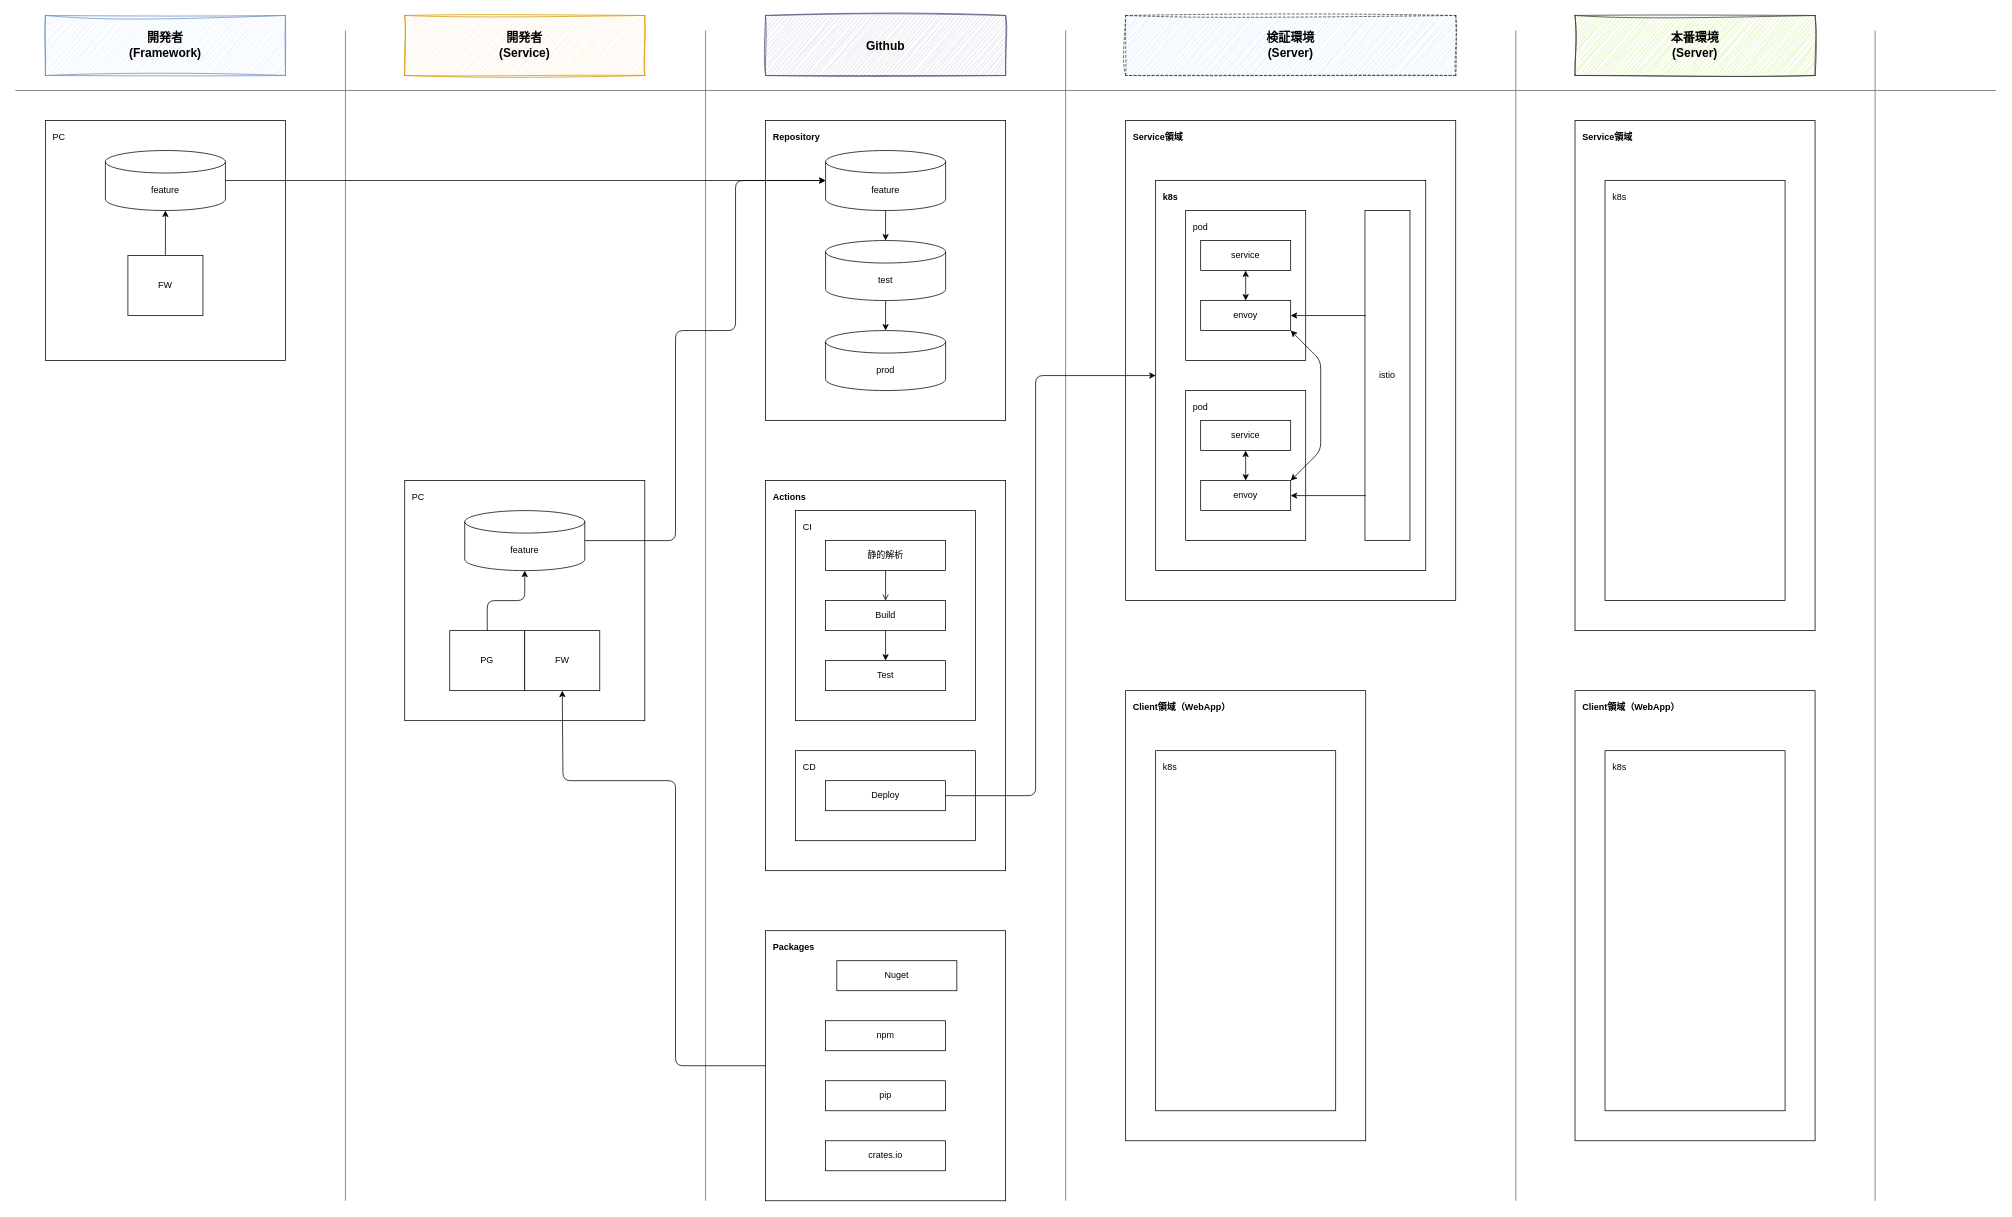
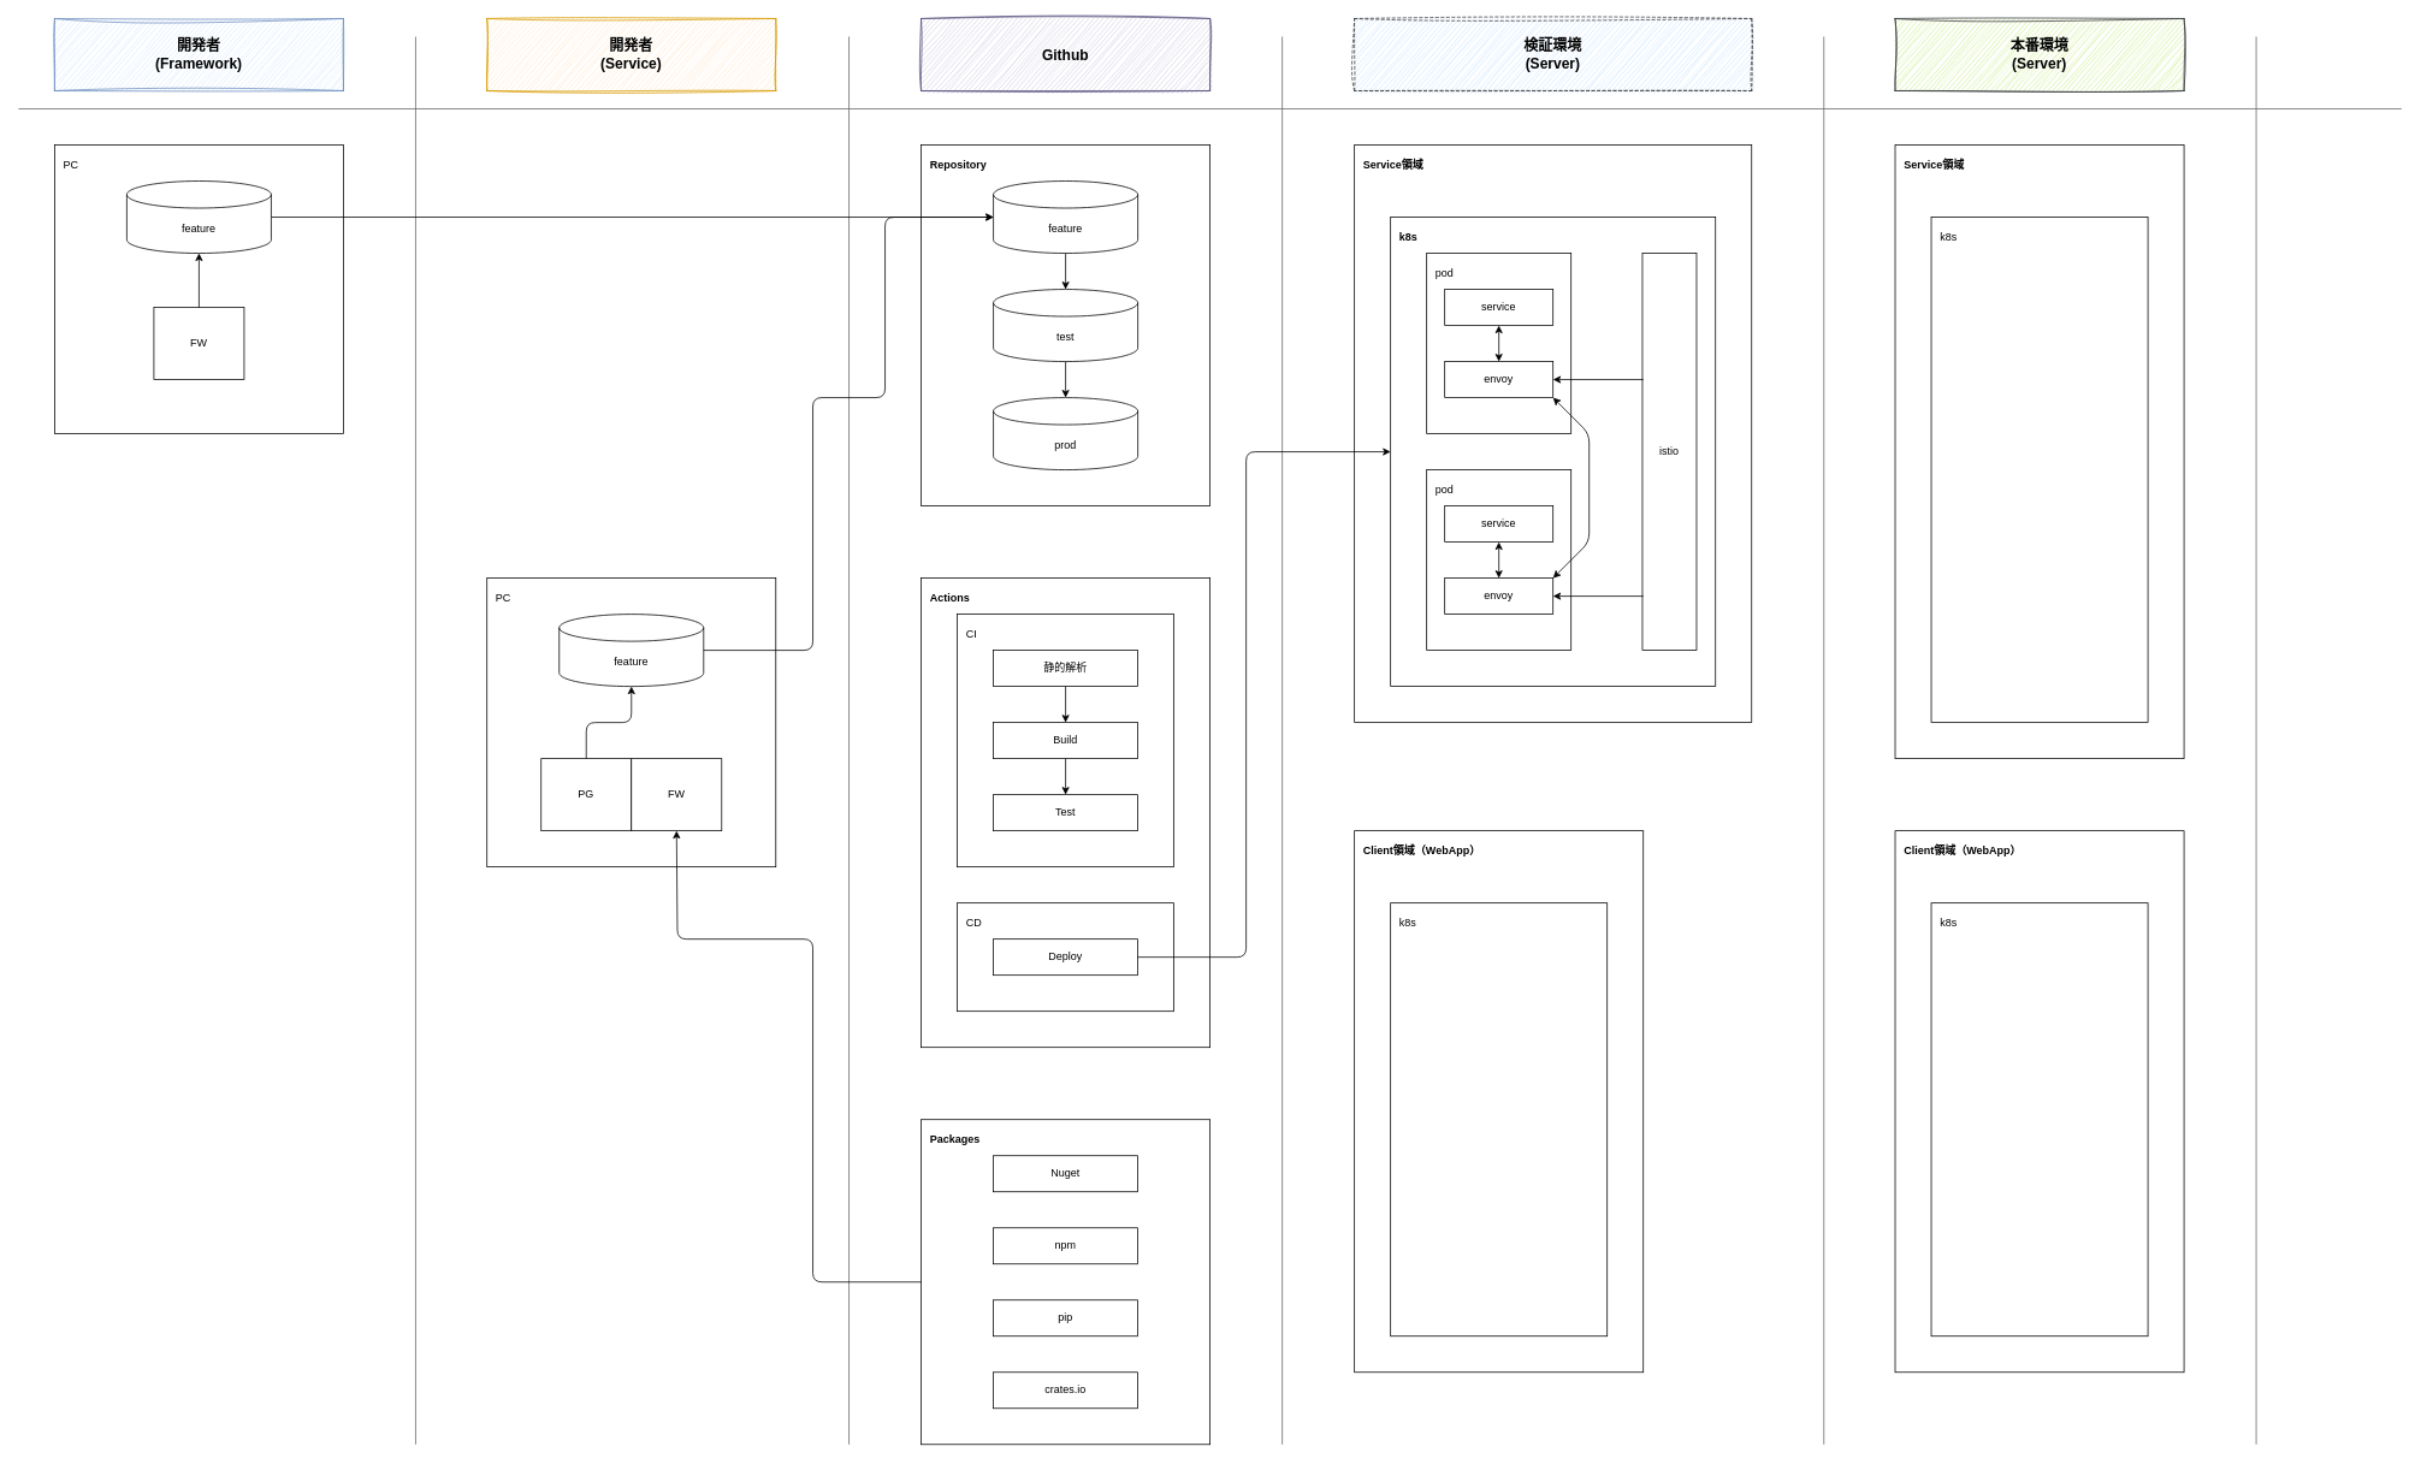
- <mxCell id="21" value="" style="endArrow=open;html=1;exitX=0.5;exitY=1;exitDx=0;exitDy=0;entryX=0.5;entryY=0;entryDx=0;entryDy=0;" parent="1" source="15" target="16" edge="1"><mxGeometry width="50" height="50" relative="1" as="geometry"><mxPoint x="1540" y="710" as="sourcePoint" /><mxPoint x="1590" y="660" as="targetPoint" /></mxGeometry></mxCell>
+ <mxCell id="21" value="" style="endArrow=classic;html=1;exitX=0.5;exitY=1;exitDx=0;exitDy=0;entryX=0.5;entryY=0;entryDx=0;entryDy=0;" parent="1" source="15" target="16" edge="1"><mxGeometry width="50" height="50" relative="1" as="geometry"><mxPoint x="1540" y="710" as="sourcePoint" /><mxPoint x="1590" y="660" as="targetPoint" /></mxGeometry></mxCell>
- <mxCell id="24" value="Nuget" style="rounded=0;whiteSpace=wrap;html=1;" parent="1" vertex="1"><mxGeometry x="1115" y="1280" width="160" height="40" as="geometry" /></mxCell>
+ <mxCell id="24" value="Nuget" style="rounded=0;whiteSpace=wrap;html=1;" parent="1" vertex="1"><mxGeometry x="1100" y="1280" width="160" height="40" as="geometry" /></mxCell>
